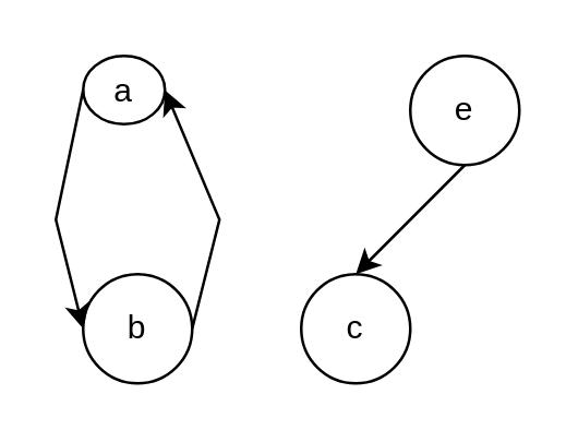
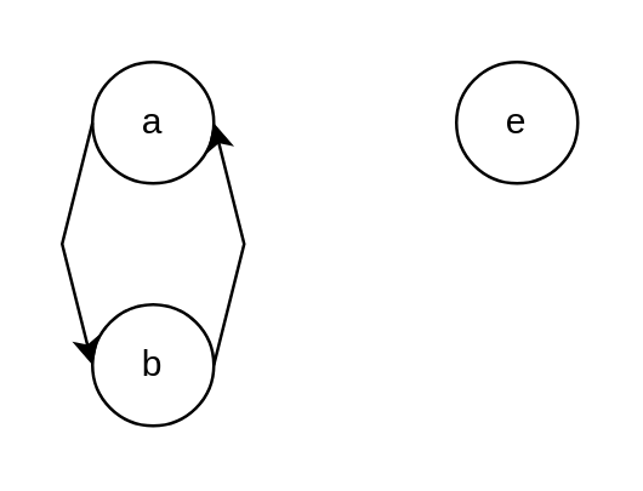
- <mxCell id="2" value="a" style="ellipse;whiteSpace=wrap;html=1;aspect=fixed;" vertex="1" parent="1"><mxGeometry x="30" y="20" width="30" height="25" as="geometry" /></mxCell>
+ <mxCell id="2" value="a" style="ellipse;whiteSpace=wrap;html=1;aspect=fixed;" vertex="1" parent="1"><mxGeometry x="30" y="20" width="40" height="40" as="geometry" /></mxCell>
- <mxCell id="8" value="" style="endArrow=classic;html=1;rounded=0;exitX=0.5;exitY=1;exitDx=0;exitDy=0;entryX=0.5;entryY=0;entryDx=0;entryDy=0;" edge="1" parent="1" source="4" target="5"><mxGeometry width="50" height="50" relative="1" as="geometry"><mxPoint x="340" y="130" as="sourcePoint" /><mxPoint x="390" y="80" as="targetPoint" /></mxGeometry></mxCell>
- <mxCell id="5" value="c" style="ellipse;whiteSpace=wrap;html=1;aspect=fixed;" vertex="1" parent="1"><mxGeometry x="110" y="100" width="40" height="40" as="geometry" /></mxCell>
